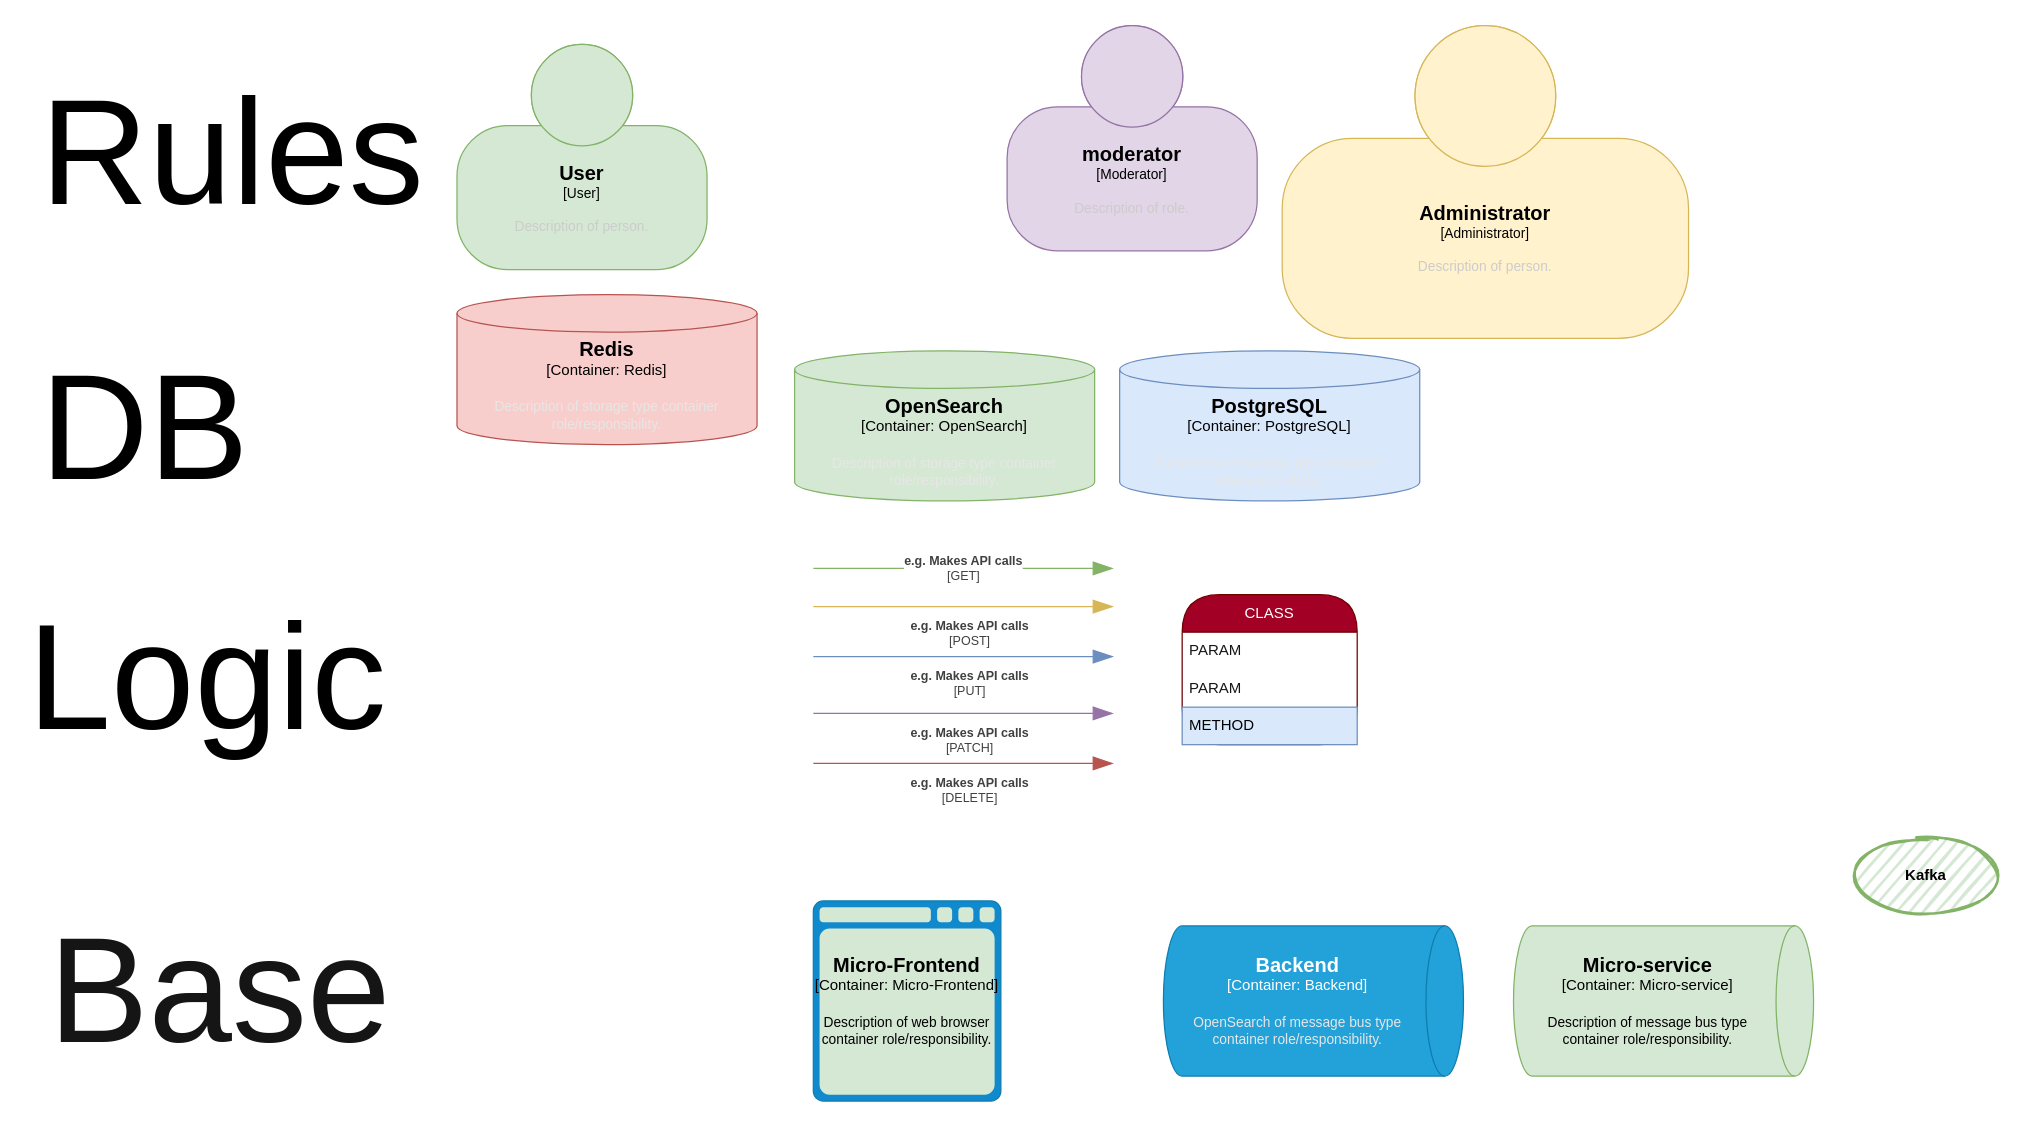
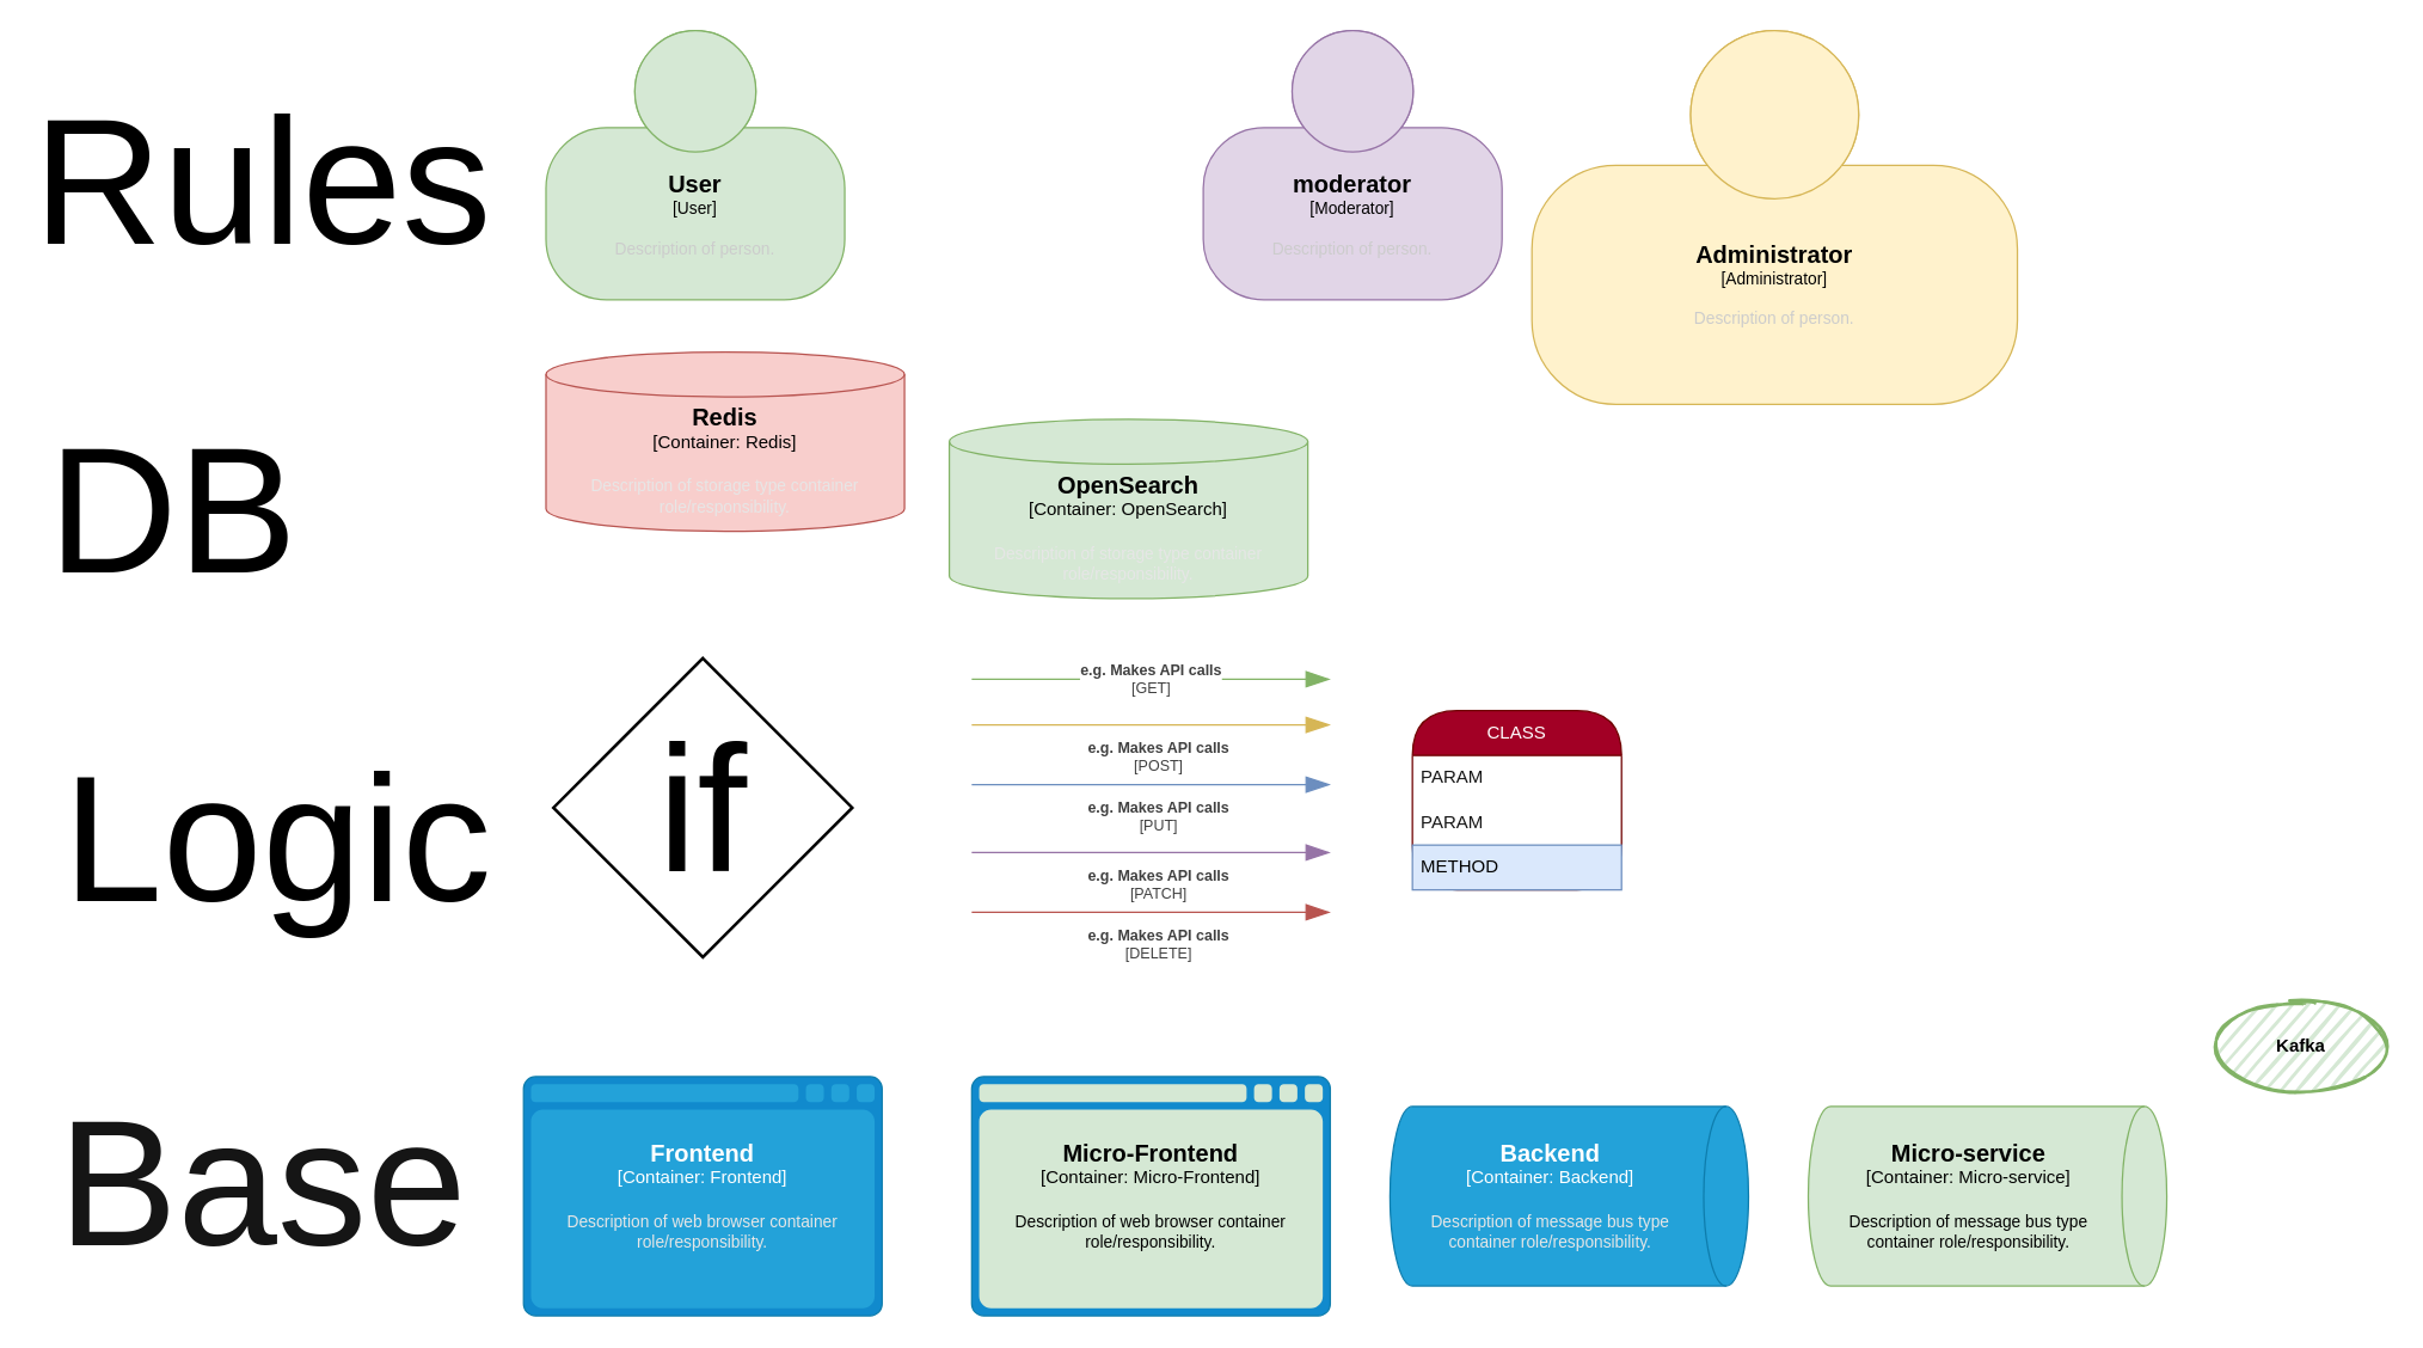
- <mxCell id="8" value="&lt;font style=&quot;font-size: 120px;&quot;&gt;Rules&lt;/font&gt;" style="text;html=1;align=center;verticalAlign=middle;resizable=0;points=[];autosize=1;strokeColor=none;fillColor=none;" vertex="1" parent="1"><mxGeometry x="20" y="40" width="330" height="160" as="geometry" /></mxCell>
+ <mxCell id="8" value="&lt;font style=&quot;font-size: 120px;&quot;&gt;Rules&lt;/font&gt;" style="text;html=1;align=center;verticalAlign=middle;resizable=0;points=[];autosize=1;strokeColor=none;fillColor=none;" vertex="1" parent="1"><mxGeometry x="10" y="40" width="330" height="160" as="geometry" /></mxCell>
- <mxCell id="4" value="&lt;font style=&quot;font-size: 16px&quot;&gt;&lt;b&gt;User&lt;/b&gt;&lt;/font&gt;&lt;div&gt;[User]&lt;/div&gt;&lt;br&gt;&lt;div&gt;&lt;font style=&quot;font-size: 11px&quot;&gt;&lt;font color=&quot;#cccccc&quot;&gt;Description of person.&lt;/font&gt;&lt;/div&gt;" style="html=1;fontSize=11;dashed=0;whiteSpace=wrap;fillColor=#d5e8d4;strokeColor=#82b366;shape=mxgraph.c4.person2;align=center;metaEdit=1;points=[[0.5,0,0],[1,0.5,0],[1,0.75,0],[0.75,1,0],[0.5,1,0],[0.25,1,0],[0,0.75,0],[0,0.5,0]];resizable=0;" vertex="1" parent="1"><mxGeometry x="365" y="35" width="200" height="180" as="geometry" /></mxCell>
+ <mxCell id="4" value="&lt;font style=&quot;font-size: 16px&quot;&gt;&lt;b&gt;User&lt;/b&gt;&lt;/font&gt;&lt;div&gt;[User]&lt;/div&gt;&lt;br&gt;&lt;div&gt;&lt;font style=&quot;font-size: 11px&quot;&gt;&lt;font color=&quot;#cccccc&quot;&gt;Description of person.&lt;/font&gt;&lt;/div&gt;" style="html=1;fontSize=11;dashed=0;whiteSpace=wrap;fillColor=#d5e8d4;strokeColor=#82b366;shape=mxgraph.c4.person2;align=center;metaEdit=1;points=[[0.5,0,0],[1,0.5,0],[1,0.75,0],[0.75,1,0],[0.5,1,0],[0.25,1,0],[0,0.75,0],[0,0.5,0]];resizable=0;" vertex="1" parent="1"><mxGeometry x="365" y="20" width="200" height="180" as="geometry" /></mxCell>
- <mxCell id="2" value="&lt;font style=&quot;font-size: 16px&quot;&gt;&lt;b&gt;moderator&lt;/b&gt;&lt;/font&gt;&lt;div&gt;[Moderator]&lt;/div&gt;&lt;br&gt;&lt;div&gt;&lt;font style=&quot;font-size: 11px&quot;&gt;&lt;font color=&quot;#cccccc&quot;&gt;Description of role.&lt;/font&gt;&lt;/div&gt;" style="html=1;fontSize=11;dashed=0;whiteSpace=wrap;fillColor=#e1d5e7;strokeColor=#9673a6;shape=mxgraph.c4.person2;align=center;metaEdit=1;points=[[0.5,0,0],[1,0.5,0],[1,0.75,0],[0.75,1,0],[0.5,1,0],[0.25,1,0],[0,0.75,0],[0,0.5,0]];resizable=0;" vertex="1" parent="1"><mxGeometry x="805" y="20" width="200" height="180" as="geometry" /></mxCell>
+ <mxCell id="2" value="&lt;font style=&quot;font-size: 16px&quot;&gt;&lt;b&gt;moderator&lt;/b&gt;&lt;/font&gt;&lt;div&gt;[Moderator]&lt;/div&gt;&lt;br&gt;&lt;div&gt;&lt;font style=&quot;font-size: 11px&quot;&gt;&lt;font color=&quot;#cccccc&quot;&gt;Description of person.&lt;/font&gt;&lt;/div&gt;" style="html=1;fontSize=11;dashed=0;whiteSpace=wrap;fillColor=#e1d5e7;strokeColor=#9673a6;shape=mxgraph.c4.person2;align=center;metaEdit=1;points=[[0.5,0,0],[1,0.5,0],[1,0.75,0],[0.75,1,0],[0.5,1,0],[0.25,1,0],[0,0.75,0],[0,0.5,0]];resizable=0;" vertex="1" parent="1"><mxGeometry x="805" y="20" width="200" height="180" as="geometry" /></mxCell>
- <mxCell id="7" value="&lt;font style=&quot;font-size: 16px&quot;&gt;&lt;b&gt;PostgreSQL&lt;/b&gt;&lt;/font&gt;&lt;div&gt;[Container:&amp;nbsp;PostgreSQL]&lt;/div&gt;&lt;br&gt;&lt;div&gt;&lt;font style=&quot;font-size: 11px&quot;&gt;&lt;font color=&quot;#E6E6E6&quot;&gt;Description of storage type container role/responsibility.&lt;/font&gt;&lt;/div&gt;" style="shape=cylinder3;size=15;whiteSpace=wrap;html=1;boundedLbl=1;rounded=0;labelBackgroundColor=none;fillColor=#dae8fc;fontSize=12;align=center;strokeColor=#6c8ebf;metaEdit=1;points=[[0.5,0,0],[1,0.25,0],[1,0.5,0],[1,0.75,0],[0.5,1,0],[0,0.75,0],[0,0.5,0],[0,0.25,0]];resizable=0;" vertex="1" parent="1"><mxGeometry x="895" y="280" width="240" height="120" as="geometry" /></mxCell>
- <mxCell id="12" value="&lt;font style=&quot;font-size: 120px;&quot;&gt;Logic&lt;/font&gt;" style="text;html=1;align=center;verticalAlign=middle;resizable=0;points=[];autosize=1;strokeColor=none;fillColor=none;" vertex="1" parent="1"><mxGeometry x="10" y="460" width="310" height="160" as="geometry" /></mxCell>
+ <mxCell id="12" value="&lt;font style=&quot;font-size: 120px;&quot;&gt;Logic&lt;/font&gt;" style="text;html=1;align=center;verticalAlign=middle;resizable=0;points=[];autosize=1;strokeColor=none;fillColor=none;" vertex="1" parent="1"><mxGeometry x="30" y="480" width="310" height="160" as="geometry" /></mxCell>
+ <mxCell id="10" value="&lt;font style=&quot;font-size: 120px;&quot;&gt;if&lt;/font&gt;" style="strokeWidth=2;html=1;shape=mxgraph.flowchart.decision;whiteSpace=wrap;" vertex="1" parent="1"><mxGeometry x="370" y="440" width="200" height="200" as="geometry" /></mxCell>
+ <mxCell id="11" value="&lt;font style=&quot;font-size: 16px&quot;&gt;&lt;b&gt;Frontend&lt;/b&gt;&lt;/font&gt;&lt;div&gt;[Container:&amp;nbsp;Frontend]&lt;/div&gt;&lt;br&gt;&lt;div&gt;&lt;font style=&quot;font-size: 11px&quot;&gt;&lt;font color=&quot;#E6E6E6&quot;&gt;Description of web browser container role/responsibility.&lt;/font&gt;&lt;/div&gt;" style="shape=mxgraph.c4.webBrowserContainer2;whiteSpace=wrap;html=1;boundedLbl=1;rounded=0;labelBackgroundColor=none;strokeColor=#118ACD;fillColor=#23A2D9;strokeColor=#118ACD;strokeColor2=#0E7DAD;fontSize=12;fontColor=#ffffff;align=center;metaEdit=1;points=[[0.5,0,0],[1,0.25,0],[1,0.5,0],[1,0.75,0],[0.5,1,0],[0,0.75,0],[0,0.5,0],[0,0.25,0]];resizable=0;" vertex="1" parent="1"><mxGeometry x="350" y="720" width="240" height="160" as="geometry" /></mxCell>
- <mxCell id="13" value="&lt;font style=&quot;font-size: 16px&quot;&gt;&lt;b&gt;Micro-Frontend&lt;/b&gt;&lt;/font&gt;&lt;div&gt;[Container:&amp;nbsp;Micro-Frontend]&lt;/div&gt;&lt;br&gt;&lt;div&gt;&lt;font style=&quot;font-size: 11px&quot;&gt;&lt;font color=&quot;#000000&quot;&gt;Description of web browser container role/responsibility.&lt;/font&gt;&lt;/div&gt;" style="shape=mxgraph.c4.webBrowserContainer2;whiteSpace=wrap;html=1;boundedLbl=1;rounded=0;labelBackgroundColor=none;strokeColor=#82b366;fillColor=#d5e8d4;strokeColor=#118ACD;strokeColor2=#0E7DAD;fontSize=12;align=center;metaEdit=1;points=[[0.5,0,0],[1,0.25,0],[1,0.5,0],[1,0.75,0],[0.5,1,0],[0,0.75,0],[0,0.5,0],[0,0.25,0]];resizable=0;" vertex="1" parent="1"><mxGeometry x="650" y="720" width="150" height="160" as="geometry" /></mxCell>
+ <mxCell id="13" value="&lt;font style=&quot;font-size: 16px&quot;&gt;&lt;b&gt;Micro-Frontend&lt;/b&gt;&lt;/font&gt;&lt;div&gt;[Container:&amp;nbsp;Micro-Frontend]&lt;/div&gt;&lt;br&gt;&lt;div&gt;&lt;font style=&quot;font-size: 11px&quot;&gt;&lt;font color=&quot;#000000&quot;&gt;Description of web browser container role/responsibility.&lt;/font&gt;&lt;/div&gt;" style="shape=mxgraph.c4.webBrowserContainer2;whiteSpace=wrap;html=1;boundedLbl=1;rounded=0;labelBackgroundColor=none;strokeColor=#82b366;fillColor=#d5e8d4;strokeColor=#118ACD;strokeColor2=#0E7DAD;fontSize=12;align=center;metaEdit=1;points=[[0.5,0,0],[1,0.25,0],[1,0.5,0],[1,0.75,0],[0.5,1,0],[0,0.75,0],[0,0.5,0],[0,0.25,0]];resizable=0;" vertex="1" parent="1"><mxGeometry x="650" y="720" width="240" height="160" as="geometry" /></mxCell>
- <mxCell id="15" value="&lt;font style=&quot;font-size: 16px&quot;&gt;&lt;b&gt;Backend&lt;/b&gt;&lt;/font&gt;&lt;div&gt;[Container:&amp;nbsp;Backend]&lt;/div&gt;&lt;br&gt;&lt;div&gt;&lt;font style=&quot;font-size: 11px&quot;&gt;&lt;font color=&quot;#E6E6E6&quot;&gt;OpenSearch of message bus type container role/responsibility.&lt;/font&gt;&lt;/div&gt;" style="shape=cylinder3;size=15;direction=south;whiteSpace=wrap;html=1;boundedLbl=1;rounded=0;labelBackgroundColor=none;fillColor=#23A2D9;fontSize=12;fontColor=#ffffff;align=center;strokeColor=#0E7DAD;metaEdit=1;points=[[0.5,0,0],[1,0.25,0],[1,0.5,0],[1,0.75,0],[0.5,1,0],[0,0.75,0],[0,0.5,0],[0,0.25,0]];resizable=0;" vertex="1" parent="1"><mxGeometry x="930" y="740" width="240" height="120" as="geometry" /></mxCell>
+ <mxCell id="15" value="&lt;font style=&quot;font-size: 16px&quot;&gt;&lt;b&gt;Backend&lt;/b&gt;&lt;/font&gt;&lt;div&gt;[Container:&amp;nbsp;Backend]&lt;/div&gt;&lt;br&gt;&lt;div&gt;&lt;font style=&quot;font-size: 11px&quot;&gt;&lt;font color=&quot;#E6E6E6&quot;&gt;Description of message bus type container role/responsibility.&lt;/font&gt;&lt;/div&gt;" style="shape=cylinder3;size=15;direction=south;whiteSpace=wrap;html=1;boundedLbl=1;rounded=0;labelBackgroundColor=none;fillColor=#23A2D9;fontSize=12;fontColor=#ffffff;align=center;strokeColor=#0E7DAD;metaEdit=1;points=[[0.5,0,0],[1,0.25,0],[1,0.5,0],[1,0.75,0],[0.5,1,0],[0,0.75,0],[0,0.5,0],[0,0.25,0]];resizable=0;" vertex="1" parent="1"><mxGeometry x="930" y="740" width="240" height="120" as="geometry" /></mxCell>
